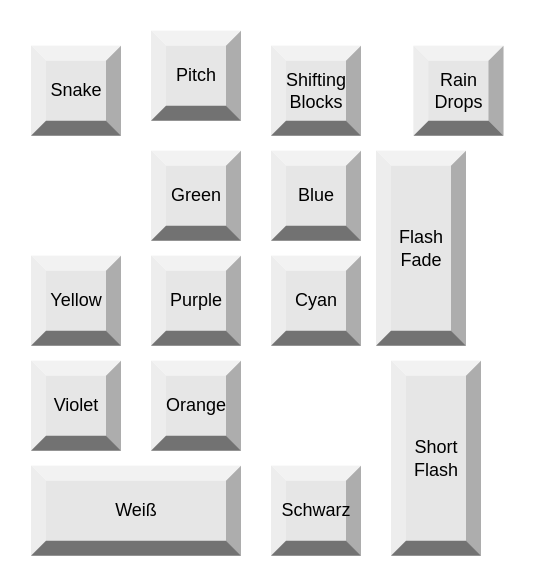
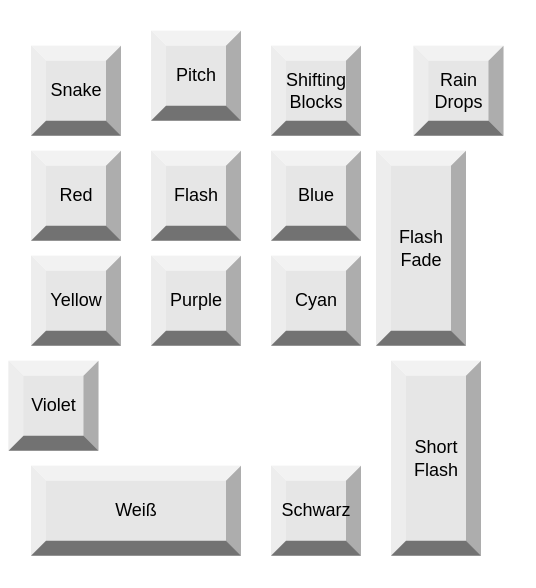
+ <mxCell id="2" value="Red" style="labelPosition=center;verticalLabelPosition=middle;align=center;html=1;shape=mxgraph.basic.shaded_button;dx=10;fillColor=#E6E6E6;strokeColor=none;" vertex="1" parent="1"><mxGeometry x="20" y="100" width="60" height="60" as="geometry" /></mxCell>
- <mxCell id="3" value="Green" style="labelPosition=center;verticalLabelPosition=middle;align=center;html=1;shape=mxgraph.basic.shaded_button;dx=10;fillColor=#E6E6E6;strokeColor=none;" vertex="1" parent="1"><mxGeometry x="100" y="100" width="60" height="60" as="geometry" /></mxCell>
+ <mxCell id="3" value="Flash" style="labelPosition=center;verticalLabelPosition=middle;align=center;html=1;shape=mxgraph.basic.shaded_button;dx=10;fillColor=#E6E6E6;strokeColor=none;" vertex="1" parent="1"><mxGeometry x="100" y="100" width="60" height="60" as="geometry" /></mxCell>
- <mxCell id="8" value="Violet" style="labelPosition=center;verticalLabelPosition=middle;align=center;html=1;shape=mxgraph.basic.shaded_button;dx=10;fillColor=#E6E6E6;strokeColor=none;" vertex="1" parent="1"><mxGeometry x="20" y="240" width="60" height="60" as="geometry" /></mxCell>
+ <mxCell id="8" value="Violet" style="labelPosition=center;verticalLabelPosition=middle;align=center;html=1;shape=mxgraph.basic.shaded_button;dx=10;fillColor=#E6E6E6;strokeColor=none;" vertex="1" parent="1"><mxGeometry x="5" y="240" width="60" height="60" as="geometry" /></mxCell>
- <mxCell id="9" value="Orange" style="labelPosition=center;verticalLabelPosition=middle;align=center;html=1;shape=mxgraph.basic.shaded_button;dx=10;fillColor=#E6E6E6;strokeColor=none;" vertex="1" parent="1"><mxGeometry x="100" y="240" width="60" height="60" as="geometry" /></mxCell>
